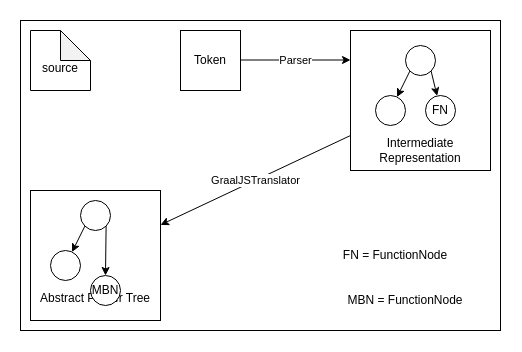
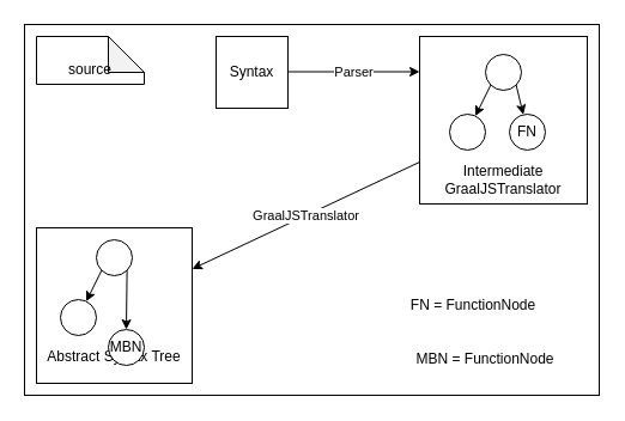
- <mxCell id="3" value="&lt;br&gt;source" style="shape=note;whiteSpace=wrap;html=1;backgroundOutline=1;darkOpacity=0.05;" parent="1" vertex="1"><mxGeometry x="30" y="30" width="60" height="60" as="geometry" /></mxCell>
+ <mxCell id="3" value="&lt;br&gt;source" style="shape=note;whiteSpace=wrap;html=1;backgroundOutline=1;darkOpacity=0.05;" parent="1" vertex="1"><mxGeometry x="30" y="30" width="90" height="40" as="geometry" /></mxCell>
- <mxCell id="4" value="Token" style="rounded=0;whiteSpace=wrap;html=1;" parent="1" vertex="1"><mxGeometry x="180" y="30" width="60" height="60" as="geometry" /></mxCell>
+ <mxCell id="4" value="Syntax" style="rounded=0;whiteSpace=wrap;html=1;" parent="1" vertex="1"><mxGeometry x="180" y="30" width="60" height="60" as="geometry" /></mxCell>
- <mxCell id="5" value="&lt;br&gt;&lt;br&gt;&lt;br&gt;&lt;br&gt;&lt;br&gt;&lt;br&gt;&lt;br&gt;Intermediate Representation" style="whiteSpace=wrap;html=1;aspect=fixed;" parent="1" vertex="1"><mxGeometry x="350" y="30" width="140" height="140" as="geometry" /></mxCell>
+ <mxCell id="5" value="&lt;br&gt;&lt;br&gt;&lt;br&gt;&lt;br&gt;&lt;br&gt;&lt;br&gt;&lt;br&gt;Intermediate GraalJSTranslator" style="whiteSpace=wrap;html=1;aspect=fixed;" parent="1" vertex="1"><mxGeometry x="350" y="30" width="140" height="140" as="geometry" /></mxCell>
- <mxCell id="12" value="&lt;br&gt;&lt;br&gt;&lt;br&gt;&lt;br&gt;&lt;br&gt;&lt;br&gt;Abstract Parser Tree" style="whiteSpace=wrap;html=1;aspect=fixed;" parent="1" vertex="1"><mxGeometry x="30" y="190" width="130" height="130" as="geometry" /></mxCell>
+ <mxCell id="12" value="&lt;br&gt;&lt;br&gt;&lt;br&gt;&lt;br&gt;&lt;br&gt;&lt;br&gt;Abstract Syntax Tree" style="whiteSpace=wrap;html=1;aspect=fixed;" parent="1" vertex="1"><mxGeometry x="30" y="190" width="130" height="130" as="geometry" /></mxCell>
